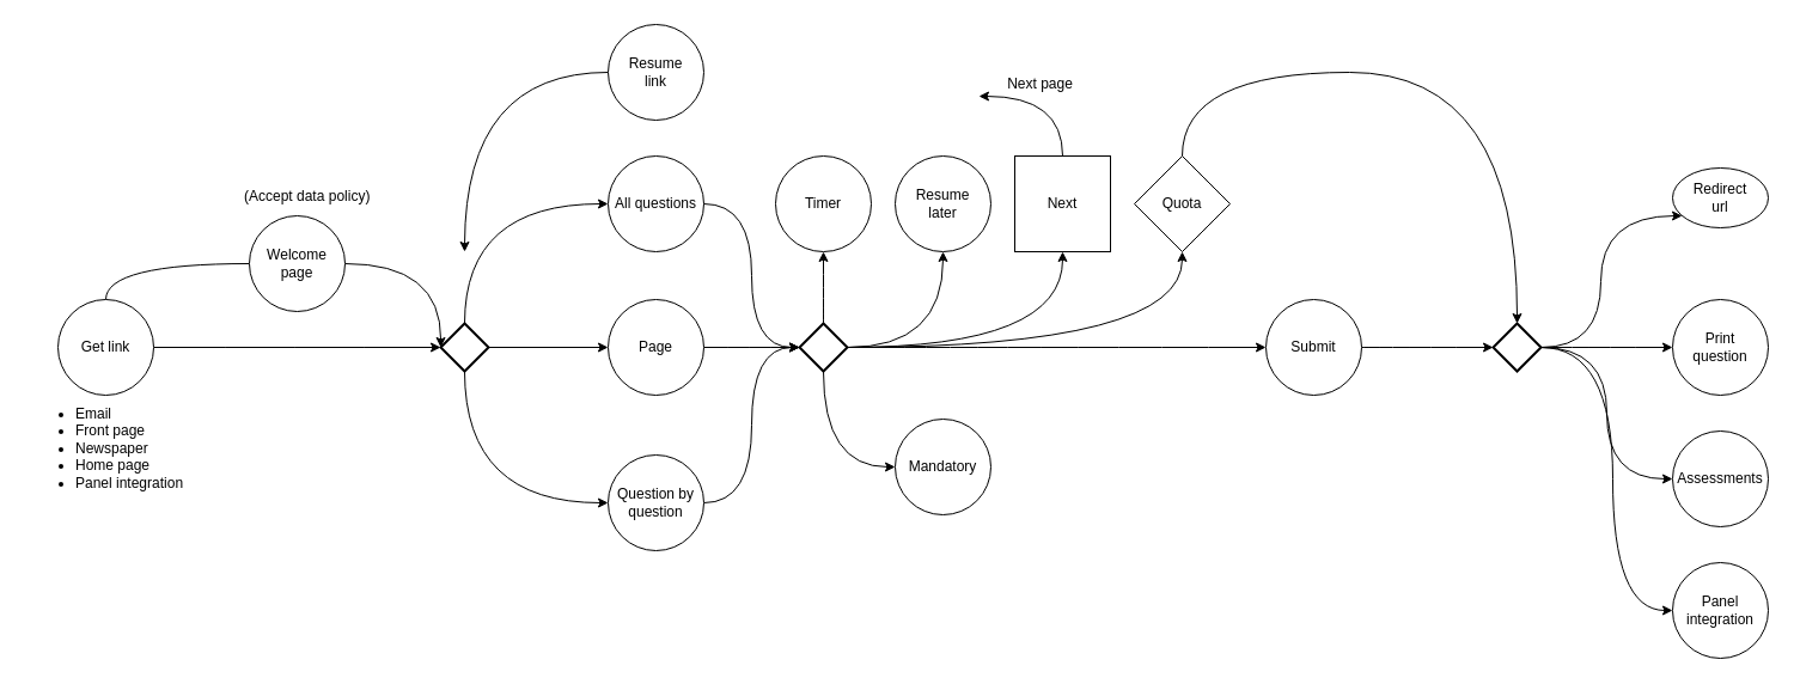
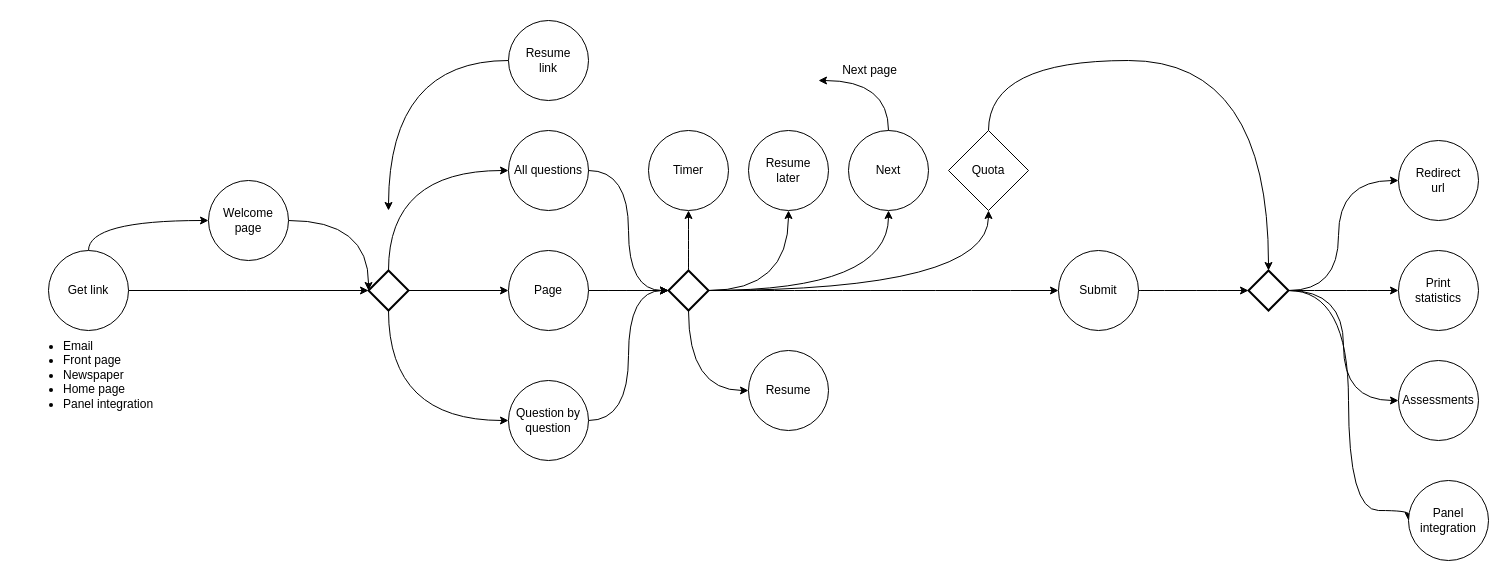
- <mxCell id="43" value="(Accept data policy)" style="text;strokeColor=none;fillColor=none;align=left;verticalAlign=top;spacingLeft=4;spacingRight=4;overflow=hidden;rotatable=0;points=[[0,0.5],[1,0.5]];portConstraint=eastwest;" vertex="1" parent="1"><mxGeometry x="198" y="150" width="130" height="26" as="geometry" /></mxCell>
- <mxCell id="37" value="&lt;div&gt;Redirect&lt;/div&gt;&lt;div&gt;url&lt;br&gt;&lt;/div&gt;" style="ellipse;whiteSpace=wrap;html=1;aspect=fixed;" vertex="1" parent="1"><mxGeometry x="1398" y="140" width="80" height="50" as="geometry" /></mxCell>
+ <mxCell id="37" value="&lt;div&gt;Redirect&lt;/div&gt;&lt;div&gt;url&lt;br&gt;&lt;/div&gt;" style="ellipse;whiteSpace=wrap;html=1;aspect=fixed;" vertex="1" parent="1"><mxGeometry x="1398" y="140" width="80" height="80" as="geometry" /></mxCell>
- <mxCell id="25" value="Next" style="whiteSpace=wrap;html=1;aspect=fixed;rounded=0;" vertex="1" parent="1"><mxGeometry x="848" y="130" width="80" height="80" as="geometry" /></mxCell>
+ <mxCell id="25" value="Next" style="ellipse;whiteSpace=wrap;html=1;aspect=fixed;" vertex="1" parent="1"><mxGeometry x="848" y="130" width="80" height="80" as="geometry" /></mxCell>
- <mxCell id="2" value="" style="edgeStyle=orthogonalEdgeStyle;curved=1;orthogonalLoop=1;jettySize=auto;html=1;endArrow=none;" edge="1" parent="1" source="4" target="15"><mxGeometry relative="1" as="geometry"><Array as="points"><mxPoint x="88" y="220" /></Array></mxGeometry></mxCell>
+ <mxCell id="2" value="" style="edgeStyle=orthogonalEdgeStyle;curved=1;orthogonalLoop=1;jettySize=auto;html=1;" edge="1" parent="1" source="4" target="15"><mxGeometry relative="1" as="geometry"><Array as="points"><mxPoint x="88" y="220" /></Array></mxGeometry></mxCell>
- <mxCell id="33" value="&lt;div&gt;Print&lt;/div&gt;&lt;div&gt;question&lt;br&gt;&lt;/div&gt;" style="ellipse;whiteSpace=wrap;html=1;aspect=fixed;" vertex="1" parent="1"><mxGeometry x="1398" y="250" width="80" height="80" as="geometry" /></mxCell>
+ <mxCell id="33" value="&lt;div&gt;Print&lt;/div&gt;&lt;div&gt;statistics&lt;br&gt;&lt;/div&gt;" style="ellipse;whiteSpace=wrap;html=1;aspect=fixed;" vertex="1" parent="1"><mxGeometry x="1398" y="250" width="80" height="80" as="geometry" /></mxCell>
- <mxCell id="46" value="Mandatory" style="ellipse;whiteSpace=wrap;html=1;aspect=fixed;" vertex="1" parent="1"><mxGeometry x="748" y="350" width="80" height="80" as="geometry" /></mxCell>
+ <mxCell id="46" value="Resume" style="ellipse;whiteSpace=wrap;html=1;aspect=fixed;" vertex="1" parent="1"><mxGeometry x="748" y="350" width="80" height="80" as="geometry" /></mxCell>
- <mxCell id="44" value="&lt;div&gt;Panel&lt;/div&gt;&lt;div&gt;integration&lt;br&gt;&lt;/div&gt;" style="ellipse;whiteSpace=wrap;html=1;aspect=fixed;" vertex="1" parent="1"><mxGeometry x="1398" y="470" width="80" height="80" as="geometry" /></mxCell>
+ <mxCell id="44" value="&lt;div&gt;Panel&lt;/div&gt;&lt;div&gt;integration&lt;br&gt;&lt;/div&gt;" style="ellipse;whiteSpace=wrap;html=1;aspect=fixed;" vertex="1" parent="1"><mxGeometry x="1408" y="480" width="80" height="80" as="geometry" /></mxCell>
